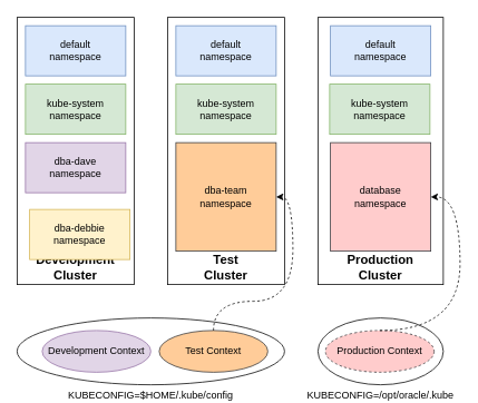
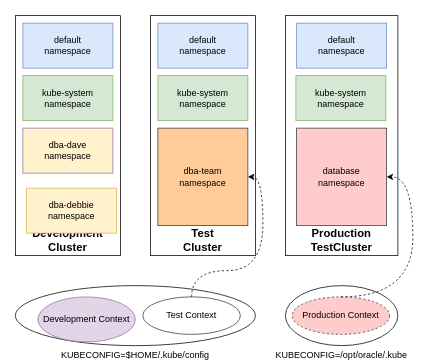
- <mxCell id="16" value="dba-dave&lt;br&gt;namespace" style="whiteSpace=wrap;html=1;fillColor=#e1d5e7;strokeColor=#9673a6;" parent="1" vertex="1"><mxGeometry x="30" y="170" width="120" height="60" as="geometry" /></mxCell>
+ <mxCell id="16" value="dba-dave&lt;br&gt;namespace" style="whiteSpace=wrap;html=1;fillColor=#fff2cc;strokeColor=#9673a6;" parent="1" vertex="1"><mxGeometry x="30" y="170" width="120" height="60" as="geometry" /></mxCell>
- <mxCell id="9" value="Production&lt;br style=&quot;font-size: 15px;&quot;&gt;Cluster" style="whiteSpace=wrap;html=1;verticalAlign=bottom;fontSize=15;fontStyle=1" parent="1" vertex="1"><mxGeometry x="380" y="20" width="150" height="320" as="geometry" /></mxCell>
+ <mxCell id="9" value="Production&lt;br style=&quot;font-size: 15px;&quot;&gt;TestCluster" style="whiteSpace=wrap;html=1;verticalAlign=bottom;fontSize=15;fontStyle=1" parent="1" vertex="1"><mxGeometry x="380" y="20" width="150" height="320" as="geometry" /></mxCell>
- <mxCell id="4" value="Development Context" style="ellipse;whiteSpace=wrap;html=1;fillColor=#e1d5e7;strokeColor=#9673a6;" parent="1" vertex="1"><mxGeometry x="50" y="395" width="130" height="50" as="geometry" /></mxCell>
+ <mxCell id="4" value="Development Context" style="ellipse;whiteSpace=wrap;html=1;fillColor=#e1d5e7;strokeColor=#9673a6;" parent="1" vertex="1"><mxGeometry x="50" y="395" width="130" height="60" as="geometry" /></mxCell>
- <mxCell id="6" value="Test Context" style="ellipse;whiteSpace=wrap;html=1;fillColor=#ffcc99;strokeColor=#36393d;" parent="1" vertex="1"><mxGeometry x="190" y="395" width="130" height="50" as="geometry" /></mxCell>
+ <mxCell id="6" value="Test Context" style="ellipse;whiteSpace=wrap;html=1;fillColor=#ffffff;strokeColor=#36393d;" parent="1" vertex="1"><mxGeometry x="190" y="395" width="130" height="50" as="geometry" /></mxCell>
